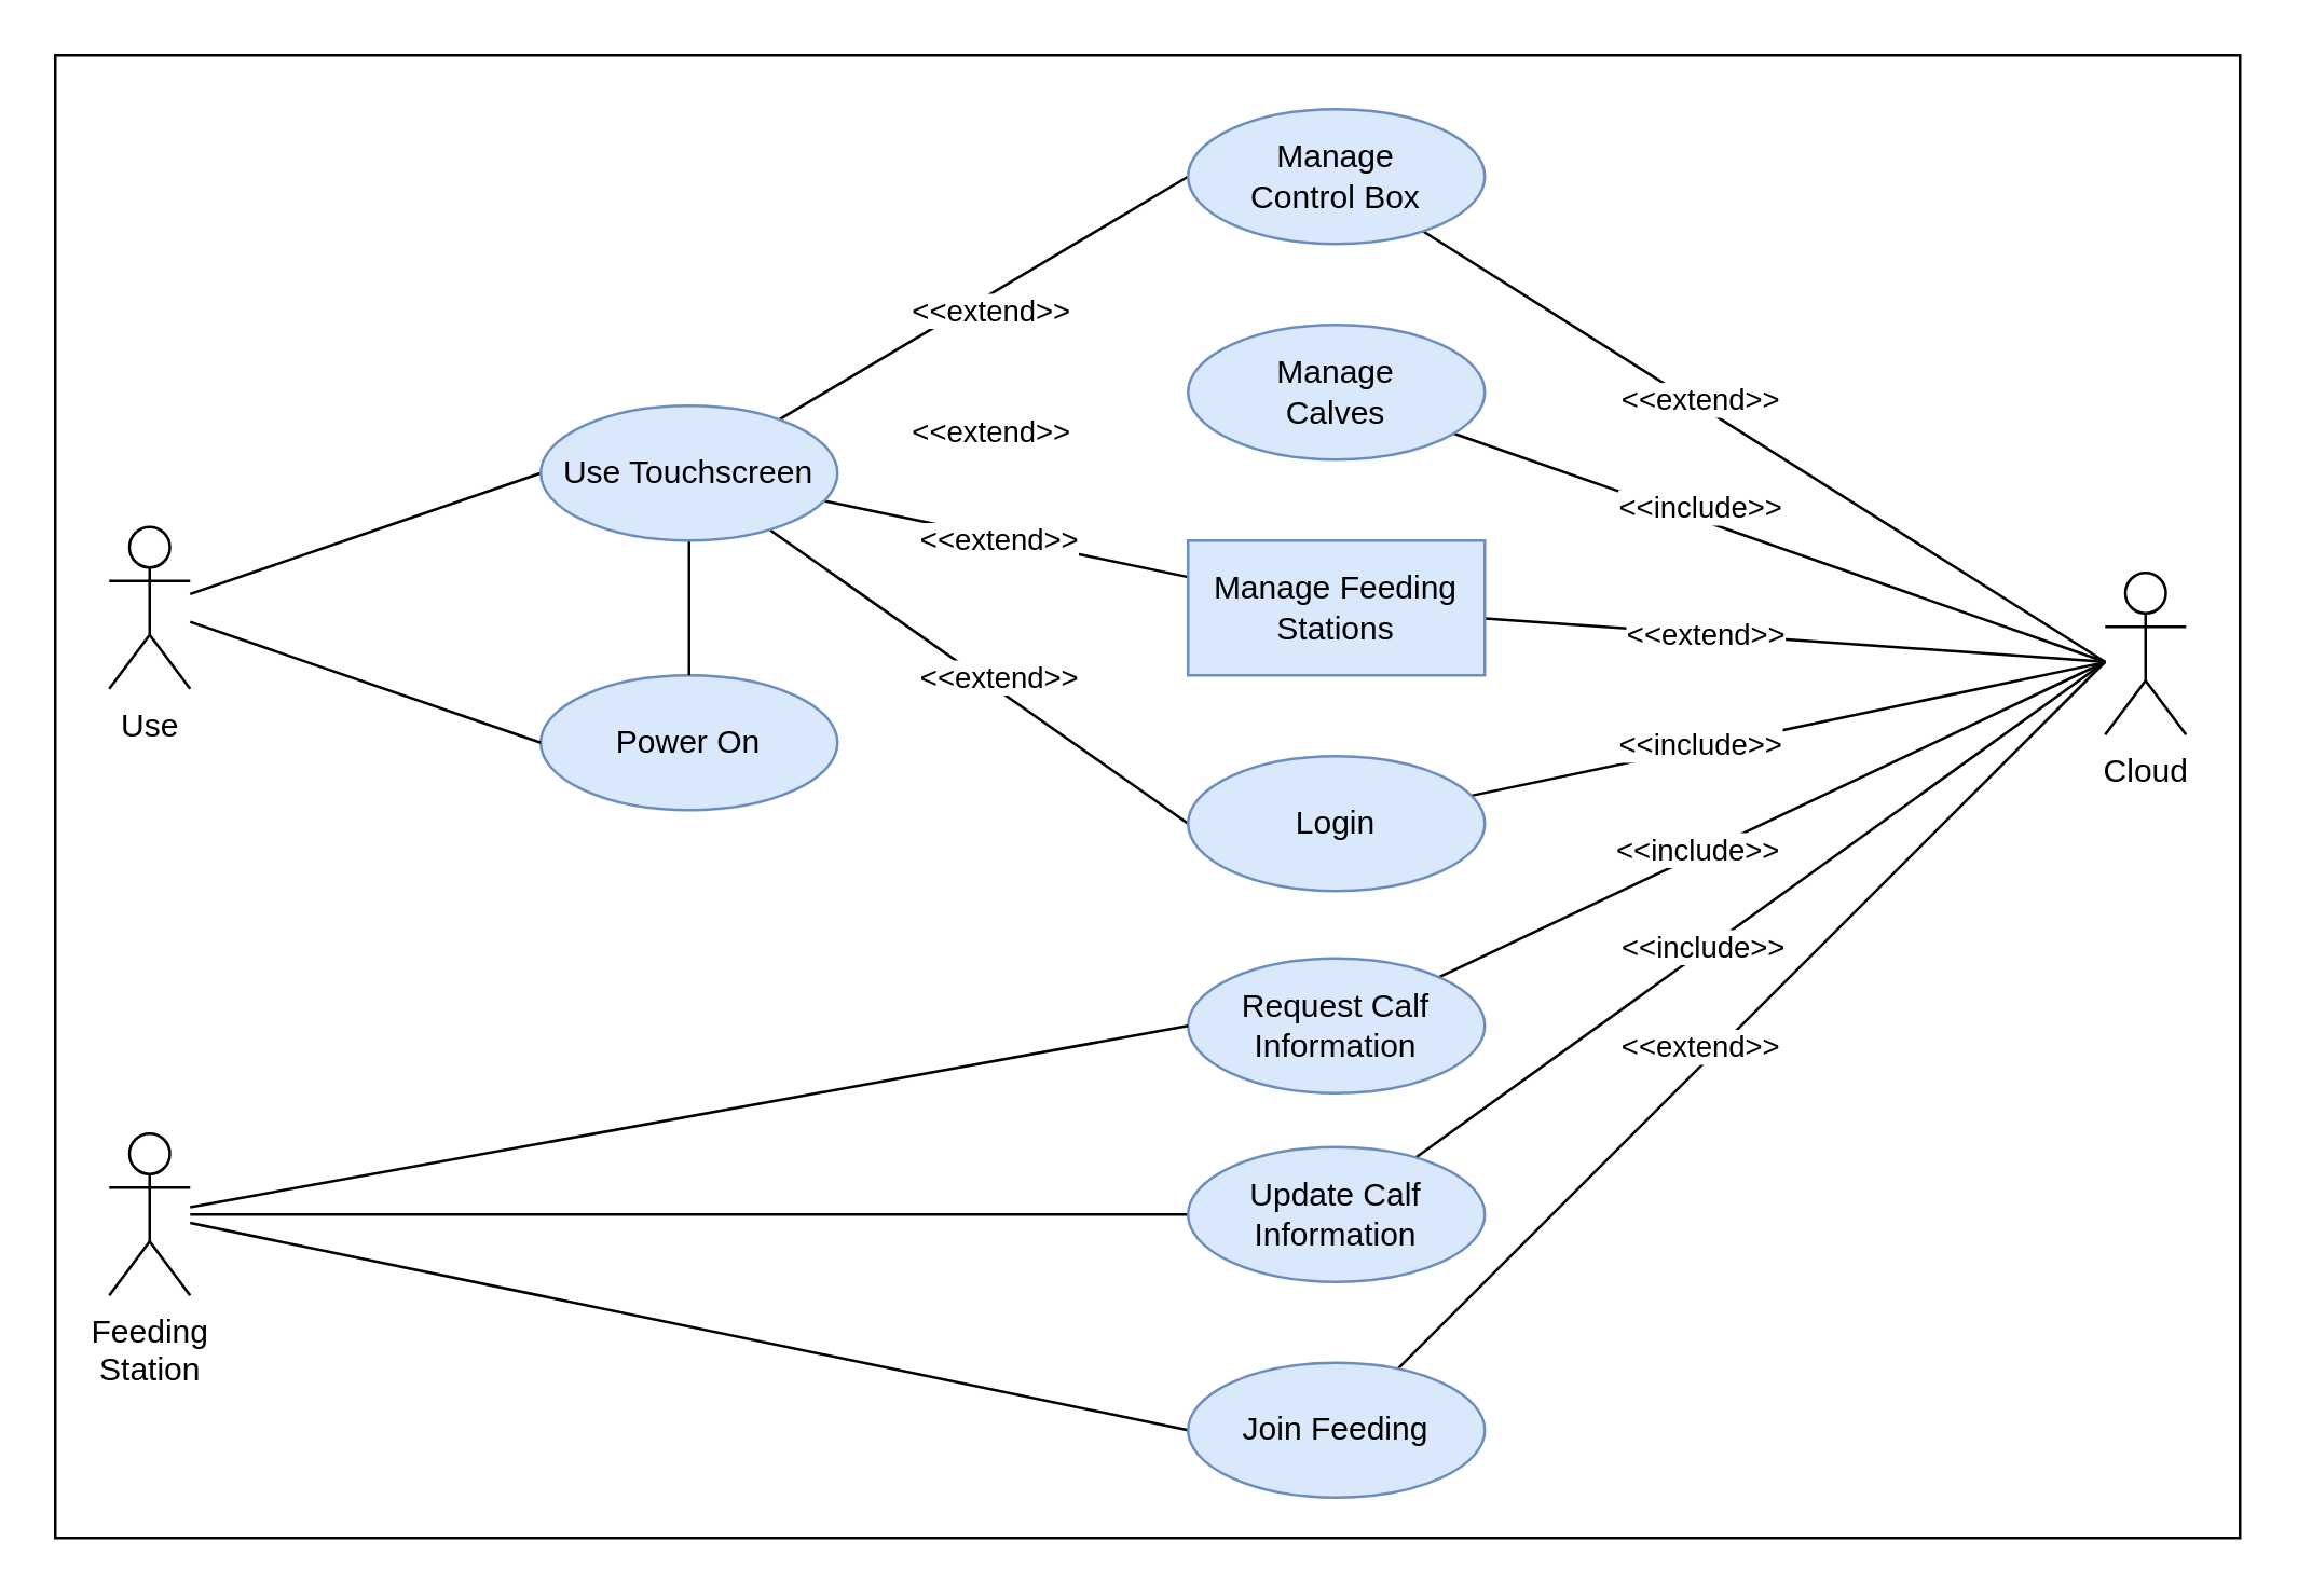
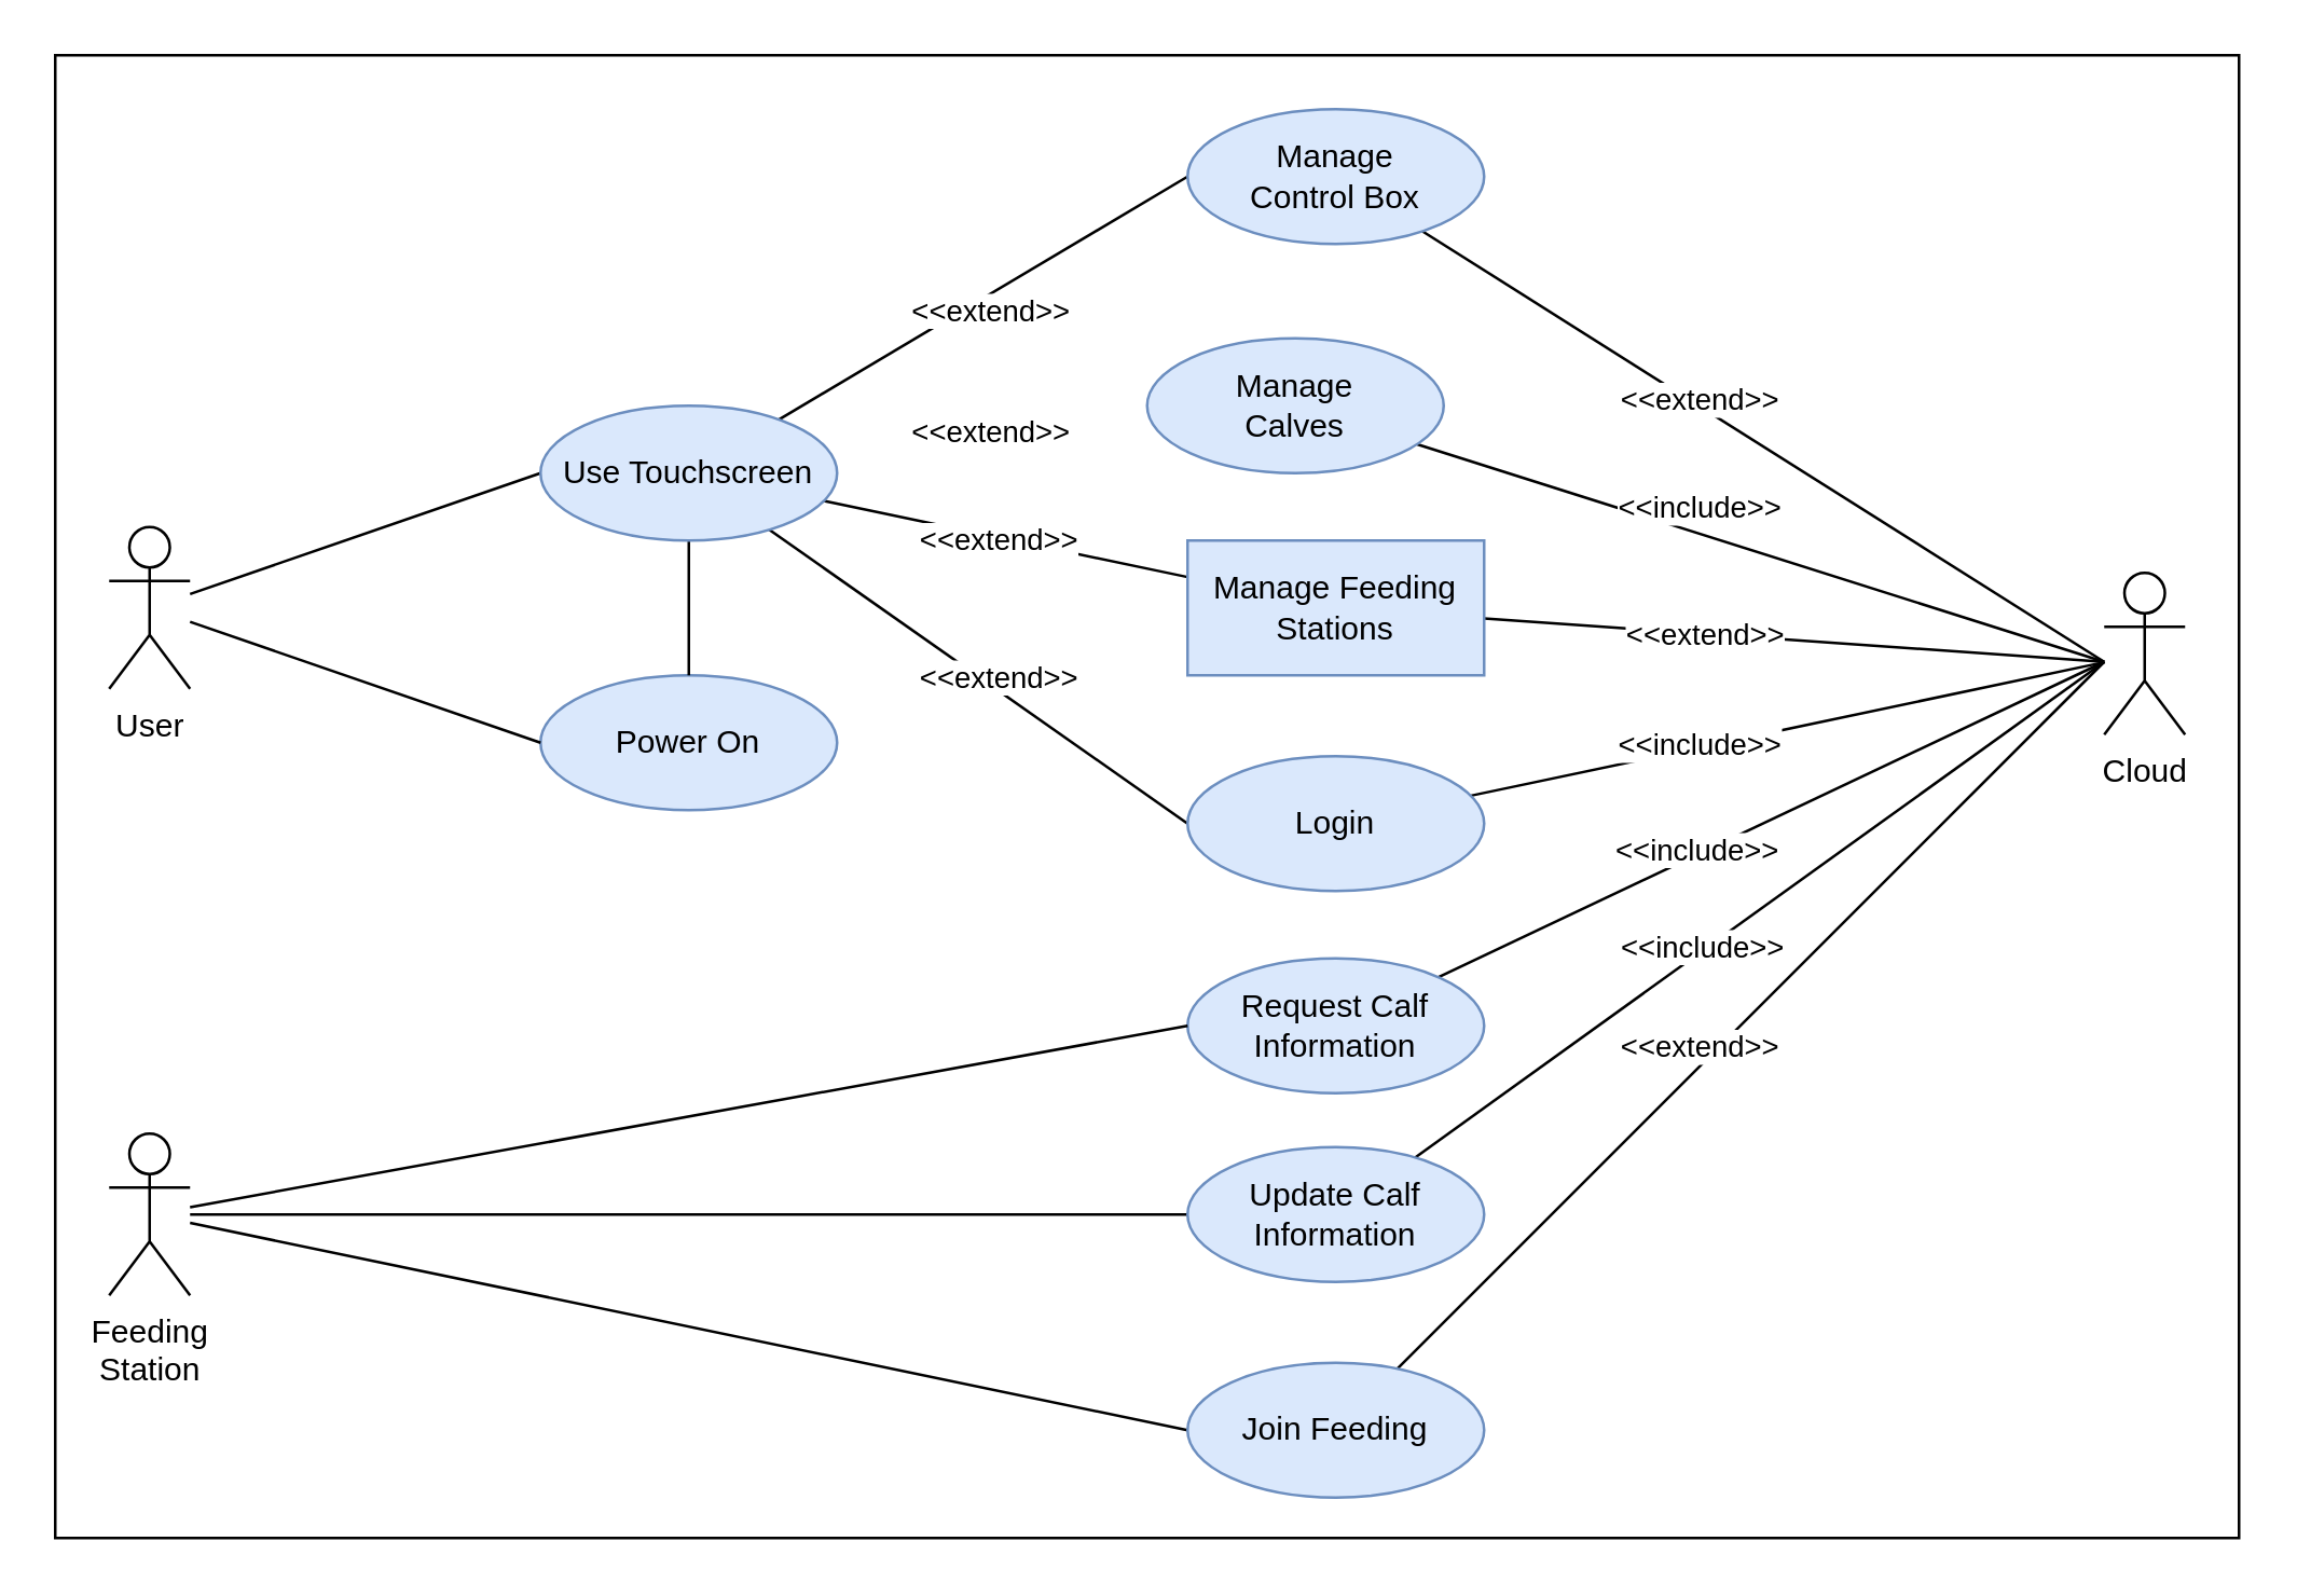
- <mxCell id="18" value="Manage&lt;br&gt;Calves" style="ellipse;whiteSpace=wrap;html=1;fillColor=#dae8fc;strokeColor=#6c8ebf;" parent="1" vertex="1"><mxGeometry x="440" y="120" width="110" height="50" as="geometry" /></mxCell>
+ <mxCell id="18" value="Manage&lt;br&gt;Calves" style="ellipse;whiteSpace=wrap;html=1;fillColor=#dae8fc;strokeColor=#6c8ebf;" parent="1" vertex="1"><mxGeometry x="425" y="125" width="110" height="50" as="geometry" /></mxCell>
- <mxCell id="4" value="Use" style="shape=umlActor;verticalLabelPosition=bottom;verticalAlign=top;html=1;outlineConnect=0;" parent="1" vertex="1"><mxGeometry x="40" y="195" width="30" height="60" as="geometry" /></mxCell>
+ <mxCell id="4" value="User" style="shape=umlActor;verticalLabelPosition=bottom;verticalAlign=top;html=1;outlineConnect=0;" parent="1" vertex="1"><mxGeometry x="40" y="195" width="30" height="60" as="geometry" /></mxCell>
